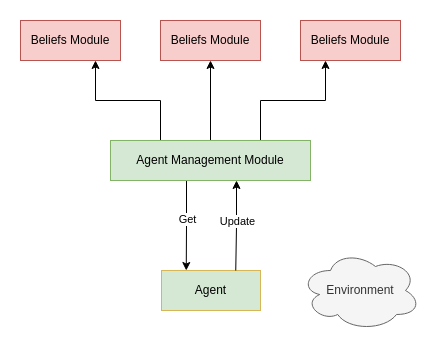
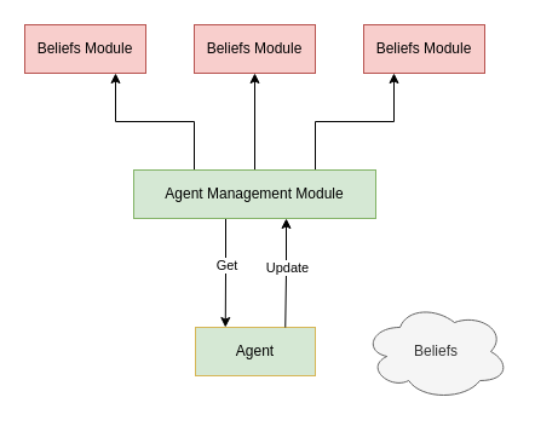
- <mxCell id="14" value="Environment" style="ellipse;shape=cloud;whiteSpace=wrap;html=1;fillColor=#f5f5f5;strokeColor=#666666;fontColor=#333333;" vertex="1" parent="1"><mxGeometry x="300" y="250" width="120" height="80" as="geometry" /></mxCell>
+ <mxCell id="14" value="Beliefs" style="ellipse;shape=cloud;whiteSpace=wrap;html=1;fillColor=#f5f5f5;strokeColor=#666666;fontColor=#333333;" vertex="1" parent="1"><mxGeometry x="300" y="250" width="120" height="80" as="geometry" /></mxCell>
